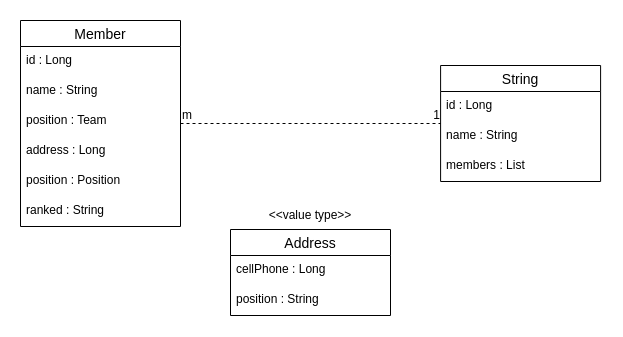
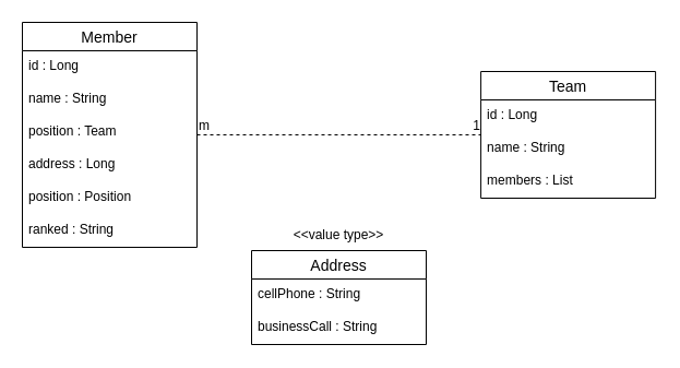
- <mxCell id="2" value="String" style="swimlane;fontStyle=0;childLayout=stackLayout;horizontal=1;startSize=26;horizontalStack=0;resizeParent=1;resizeParentMax=0;resizeLast=0;collapsible=1;marginBottom=0;align=center;fontSize=14;" parent="1" vertex="1"><mxGeometry x="440.1" y="65" width="160" height="116" as="geometry" /></mxCell>
+ <mxCell id="2" value="Team" style="swimlane;fontStyle=0;childLayout=stackLayout;horizontal=1;startSize=26;horizontalStack=0;resizeParent=1;resizeParentMax=0;resizeLast=0;collapsible=1;marginBottom=0;align=center;fontSize=14;" parent="1" vertex="1"><mxGeometry x="440.1" y="65" width="160" height="116" as="geometry" /></mxCell>
- <mxCell id="14" value="cellPhone : Long" style="text;strokeColor=none;fillColor=none;spacingLeft=4;spacingRight=4;overflow=hidden;rotatable=0;points=[[0,0.5],[1,0.5]];portConstraint=eastwest;fontSize=12;" parent="13" vertex="1"><mxGeometry y="26" width="160" height="30" as="geometry" /></mxCell>
+ <mxCell id="14" value="cellPhone : String" style="text;strokeColor=none;fillColor=none;spacingLeft=4;spacingRight=4;overflow=hidden;rotatable=0;points=[[0,0.5],[1,0.5]];portConstraint=eastwest;fontSize=12;" parent="13" vertex="1"><mxGeometry y="26" width="160" height="30" as="geometry" /></mxCell>
- <mxCell id="15" value="position : String" style="text;strokeColor=none;fillColor=none;spacingLeft=4;spacingRight=4;overflow=hidden;rotatable=0;points=[[0,0.5],[1,0.5]];portConstraint=eastwest;fontSize=12;" parent="13" vertex="1"><mxGeometry y="56" width="160" height="30" as="geometry" /></mxCell>
+ <mxCell id="15" value="businessCall : String" style="text;strokeColor=none;fillColor=none;spacingLeft=4;spacingRight=4;overflow=hidden;rotatable=0;points=[[0,0.5],[1,0.5]];portConstraint=eastwest;fontSize=12;" parent="13" vertex="1"><mxGeometry y="56" width="160" height="30" as="geometry" /></mxCell>
